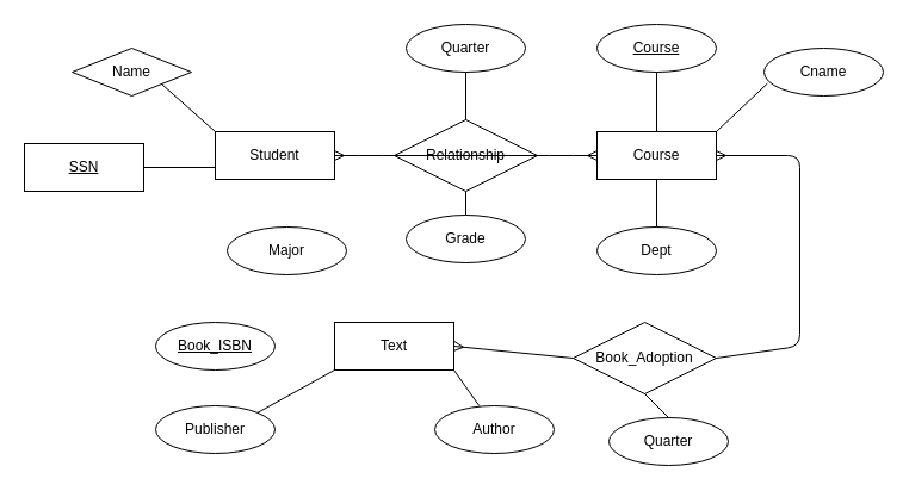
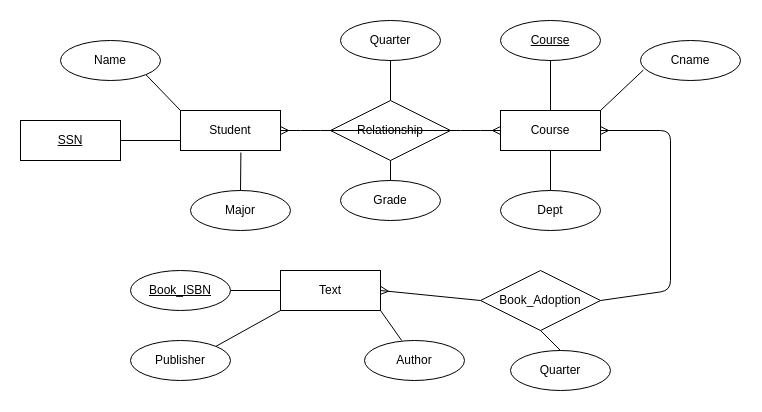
- <mxCell id="8" value="Name" style="rhombus;whiteSpace=wrap;html=1;align=center;" vertex="1" parent="1"><mxGeometry x="60" y="40" width="100" height="40" as="geometry" /></mxCell>
+ <mxCell id="8" value="Name" style="ellipse;whiteSpace=wrap;html=1;align=center;" vertex="1" parent="1"><mxGeometry x="60" y="40" width="100" height="40" as="geometry" /></mxCell>
+ <mxCell id="7" value="" style="endArrow=none;html=1;rounded=0;exitX=0.5;exitY=0;exitDx=0;exitDy=0;entryX=0.604;entryY=1.05;entryDx=0;entryDy=0;entryPerimeter=0;" edge="1" parent="1" source="4" target="2"><mxGeometry relative="1" as="geometry"><mxPoint x="370" y="200" as="sourcePoint" /><mxPoint x="530" y="200" as="targetPoint" /></mxGeometry></mxCell>
+ <mxCell id="29" value="" style="endArrow=none;html=1;rounded=0;fontSize=12;exitX=1;exitY=0.5;exitDx=0;exitDy=0;entryX=0;entryY=0.5;entryDx=0;entryDy=0;" edge="1" parent="1" source="28" target="25"><mxGeometry relative="1" as="geometry"><mxPoint x="370" y="200" as="sourcePoint" /><mxPoint x="530" y="200" as="targetPoint" /></mxGeometry></mxCell>
